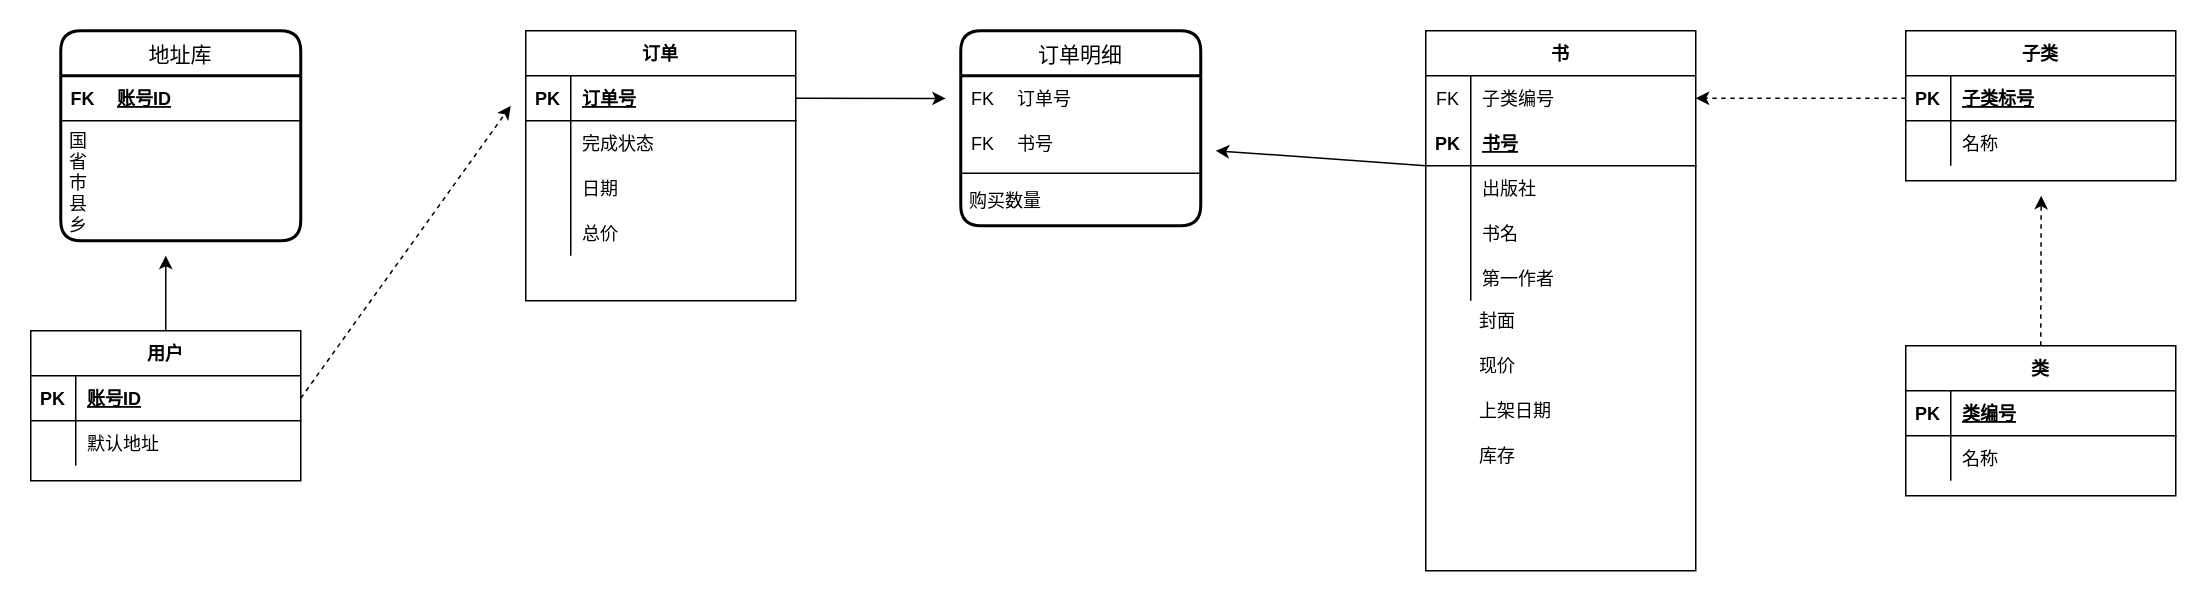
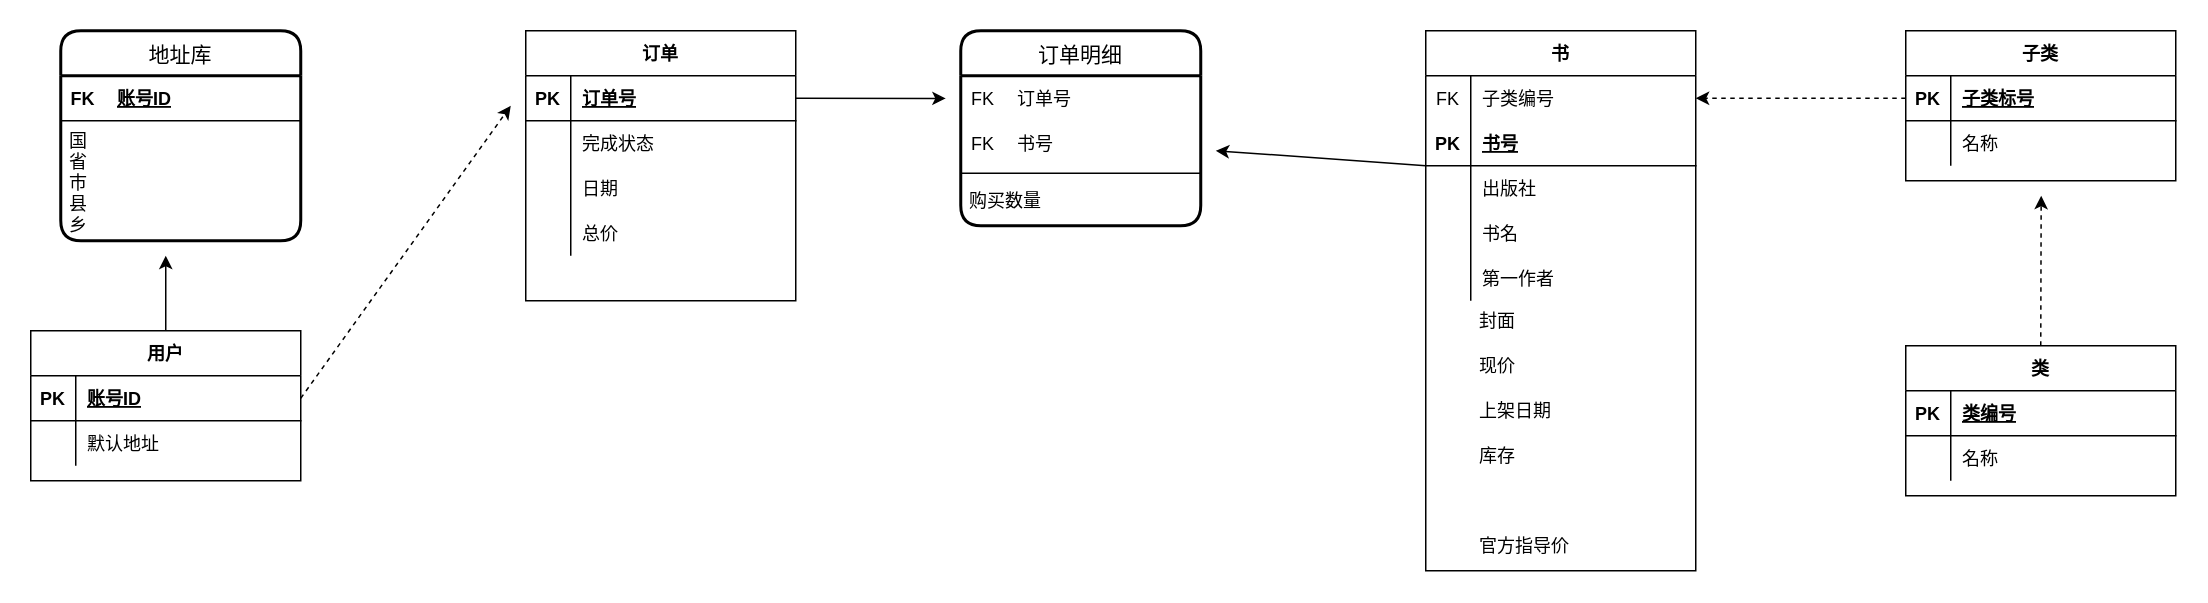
+ <mxCell id="59" value="官方指导价" style="text;strokeColor=none;fillColor=none;spacingLeft=4;spacingRight=4;overflow=hidden;rotatable=0;points=[[0,0.5],[1,0.5]];portConstraint=eastwest;fontSize=12;" vertex="1" parent="1"><mxGeometry x="980" y="350" width="150" height="30" as="geometry" /></mxCell>
